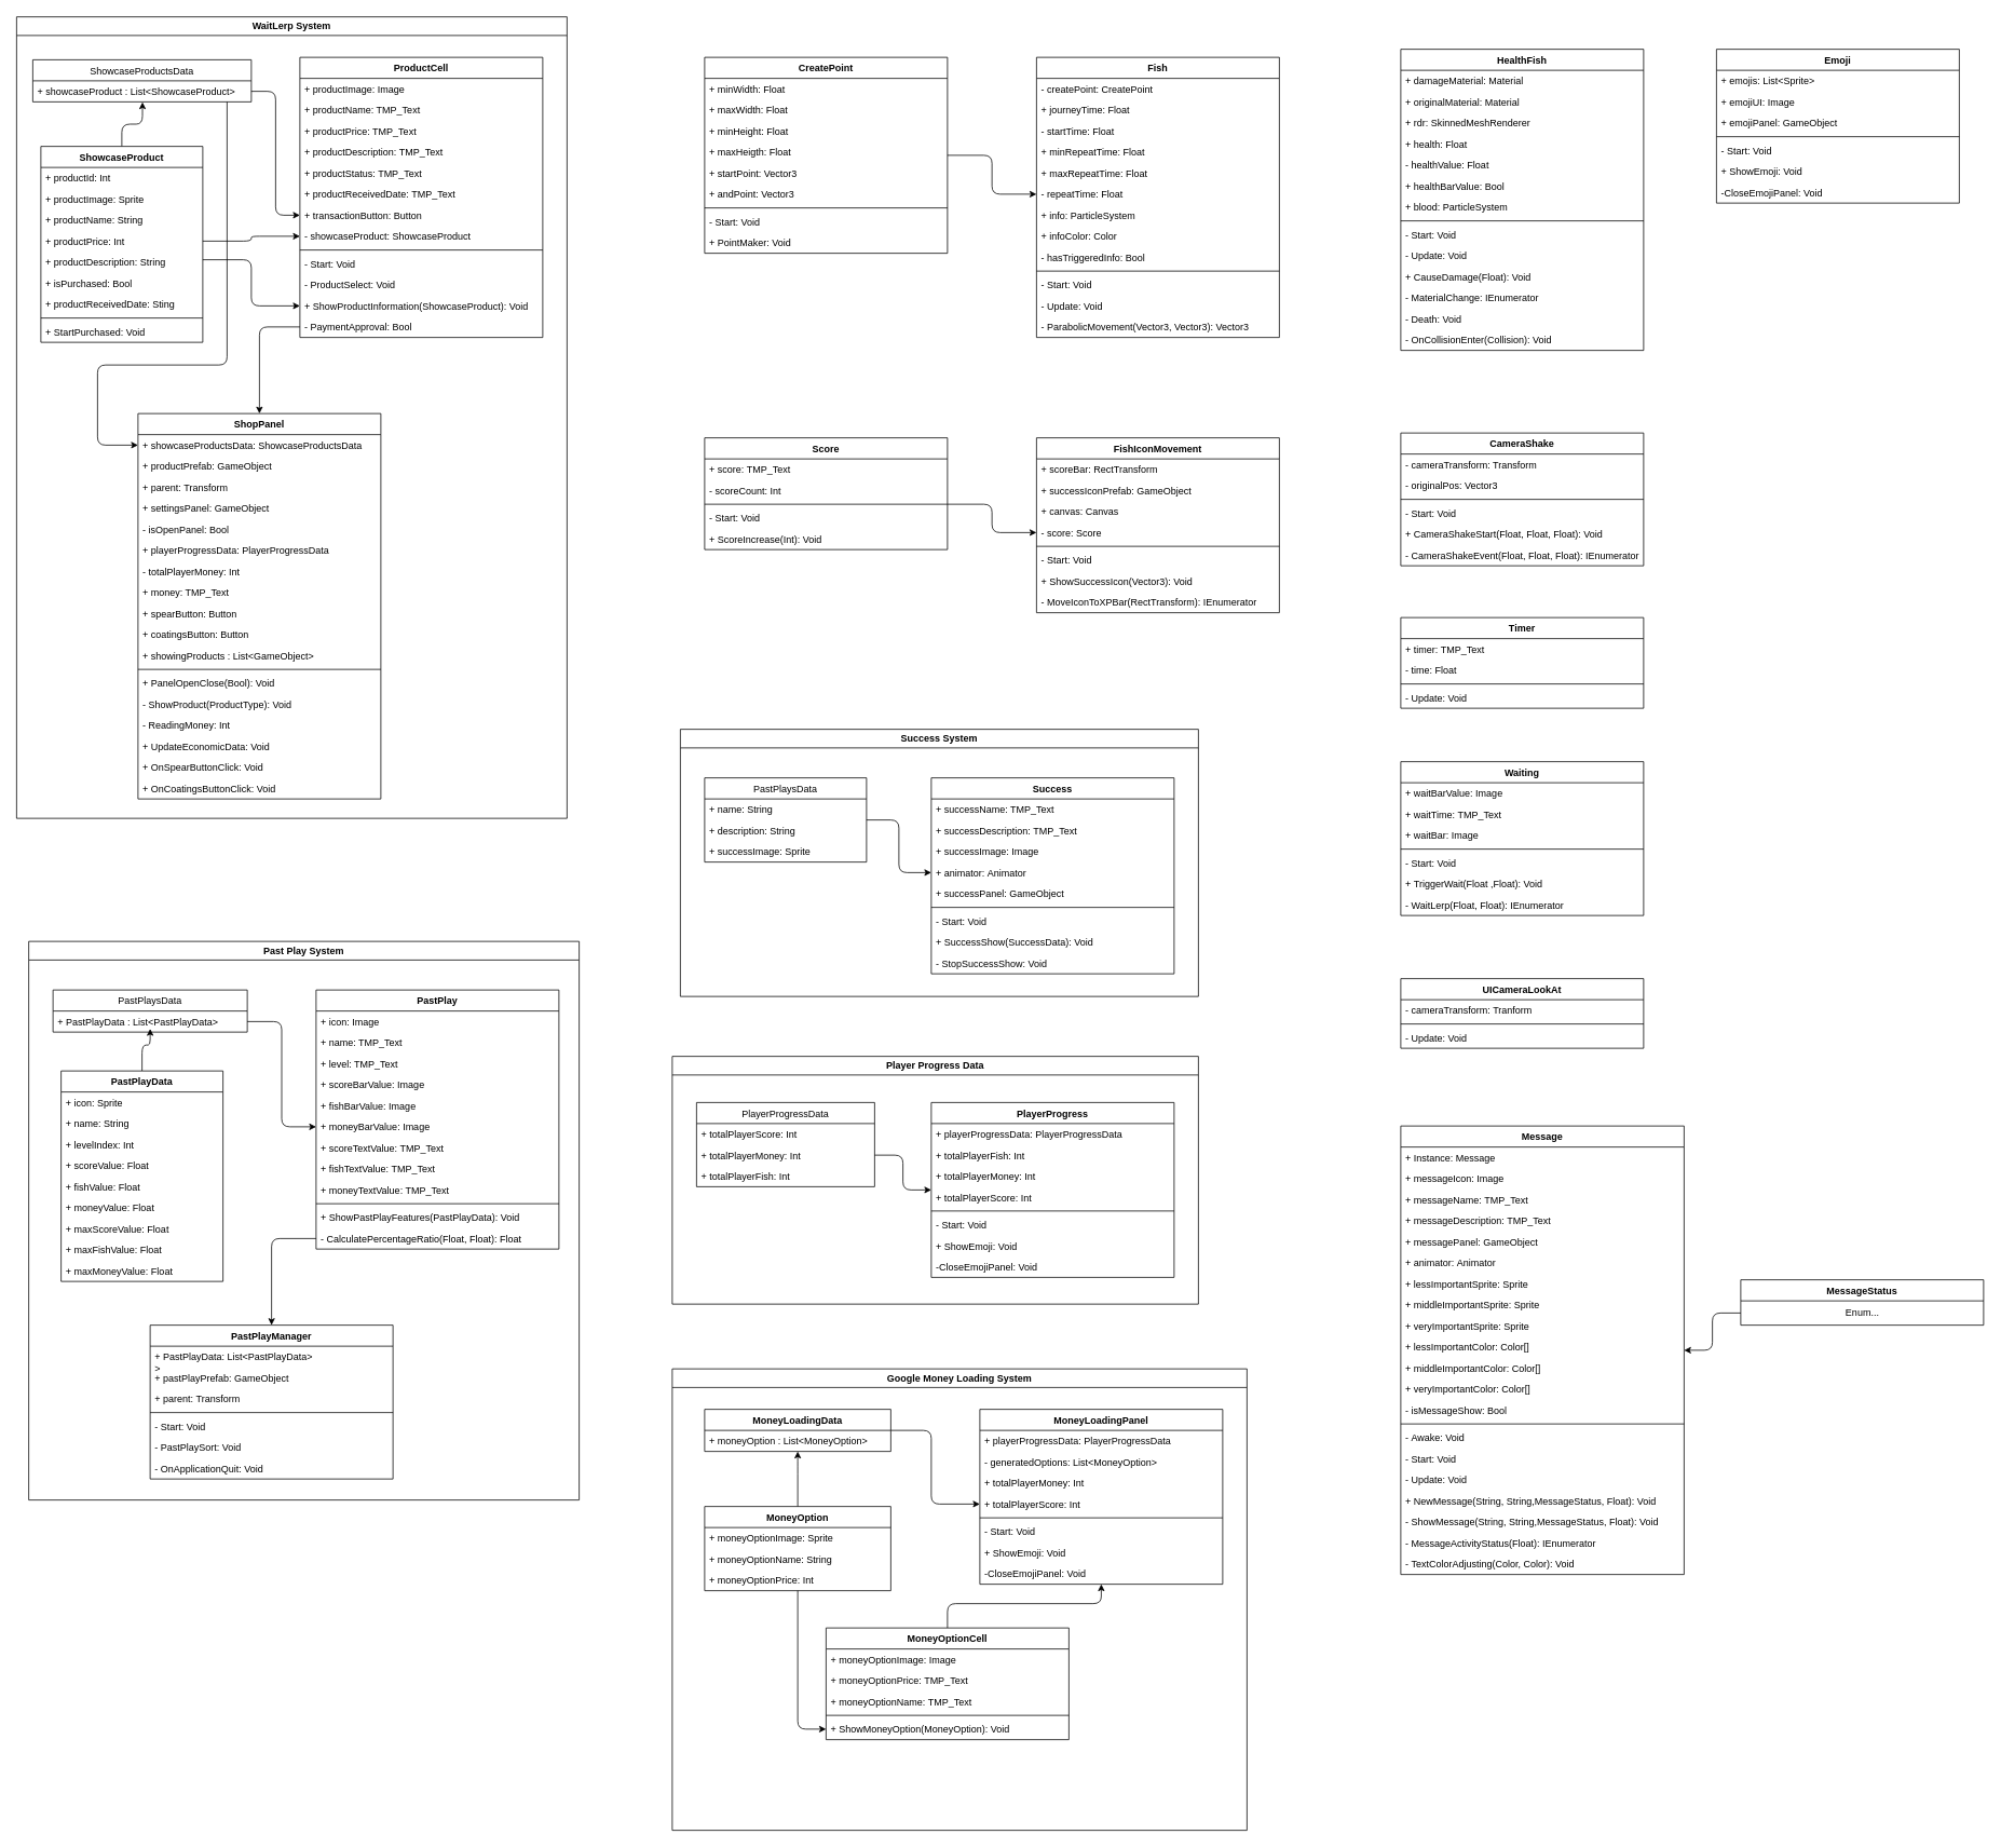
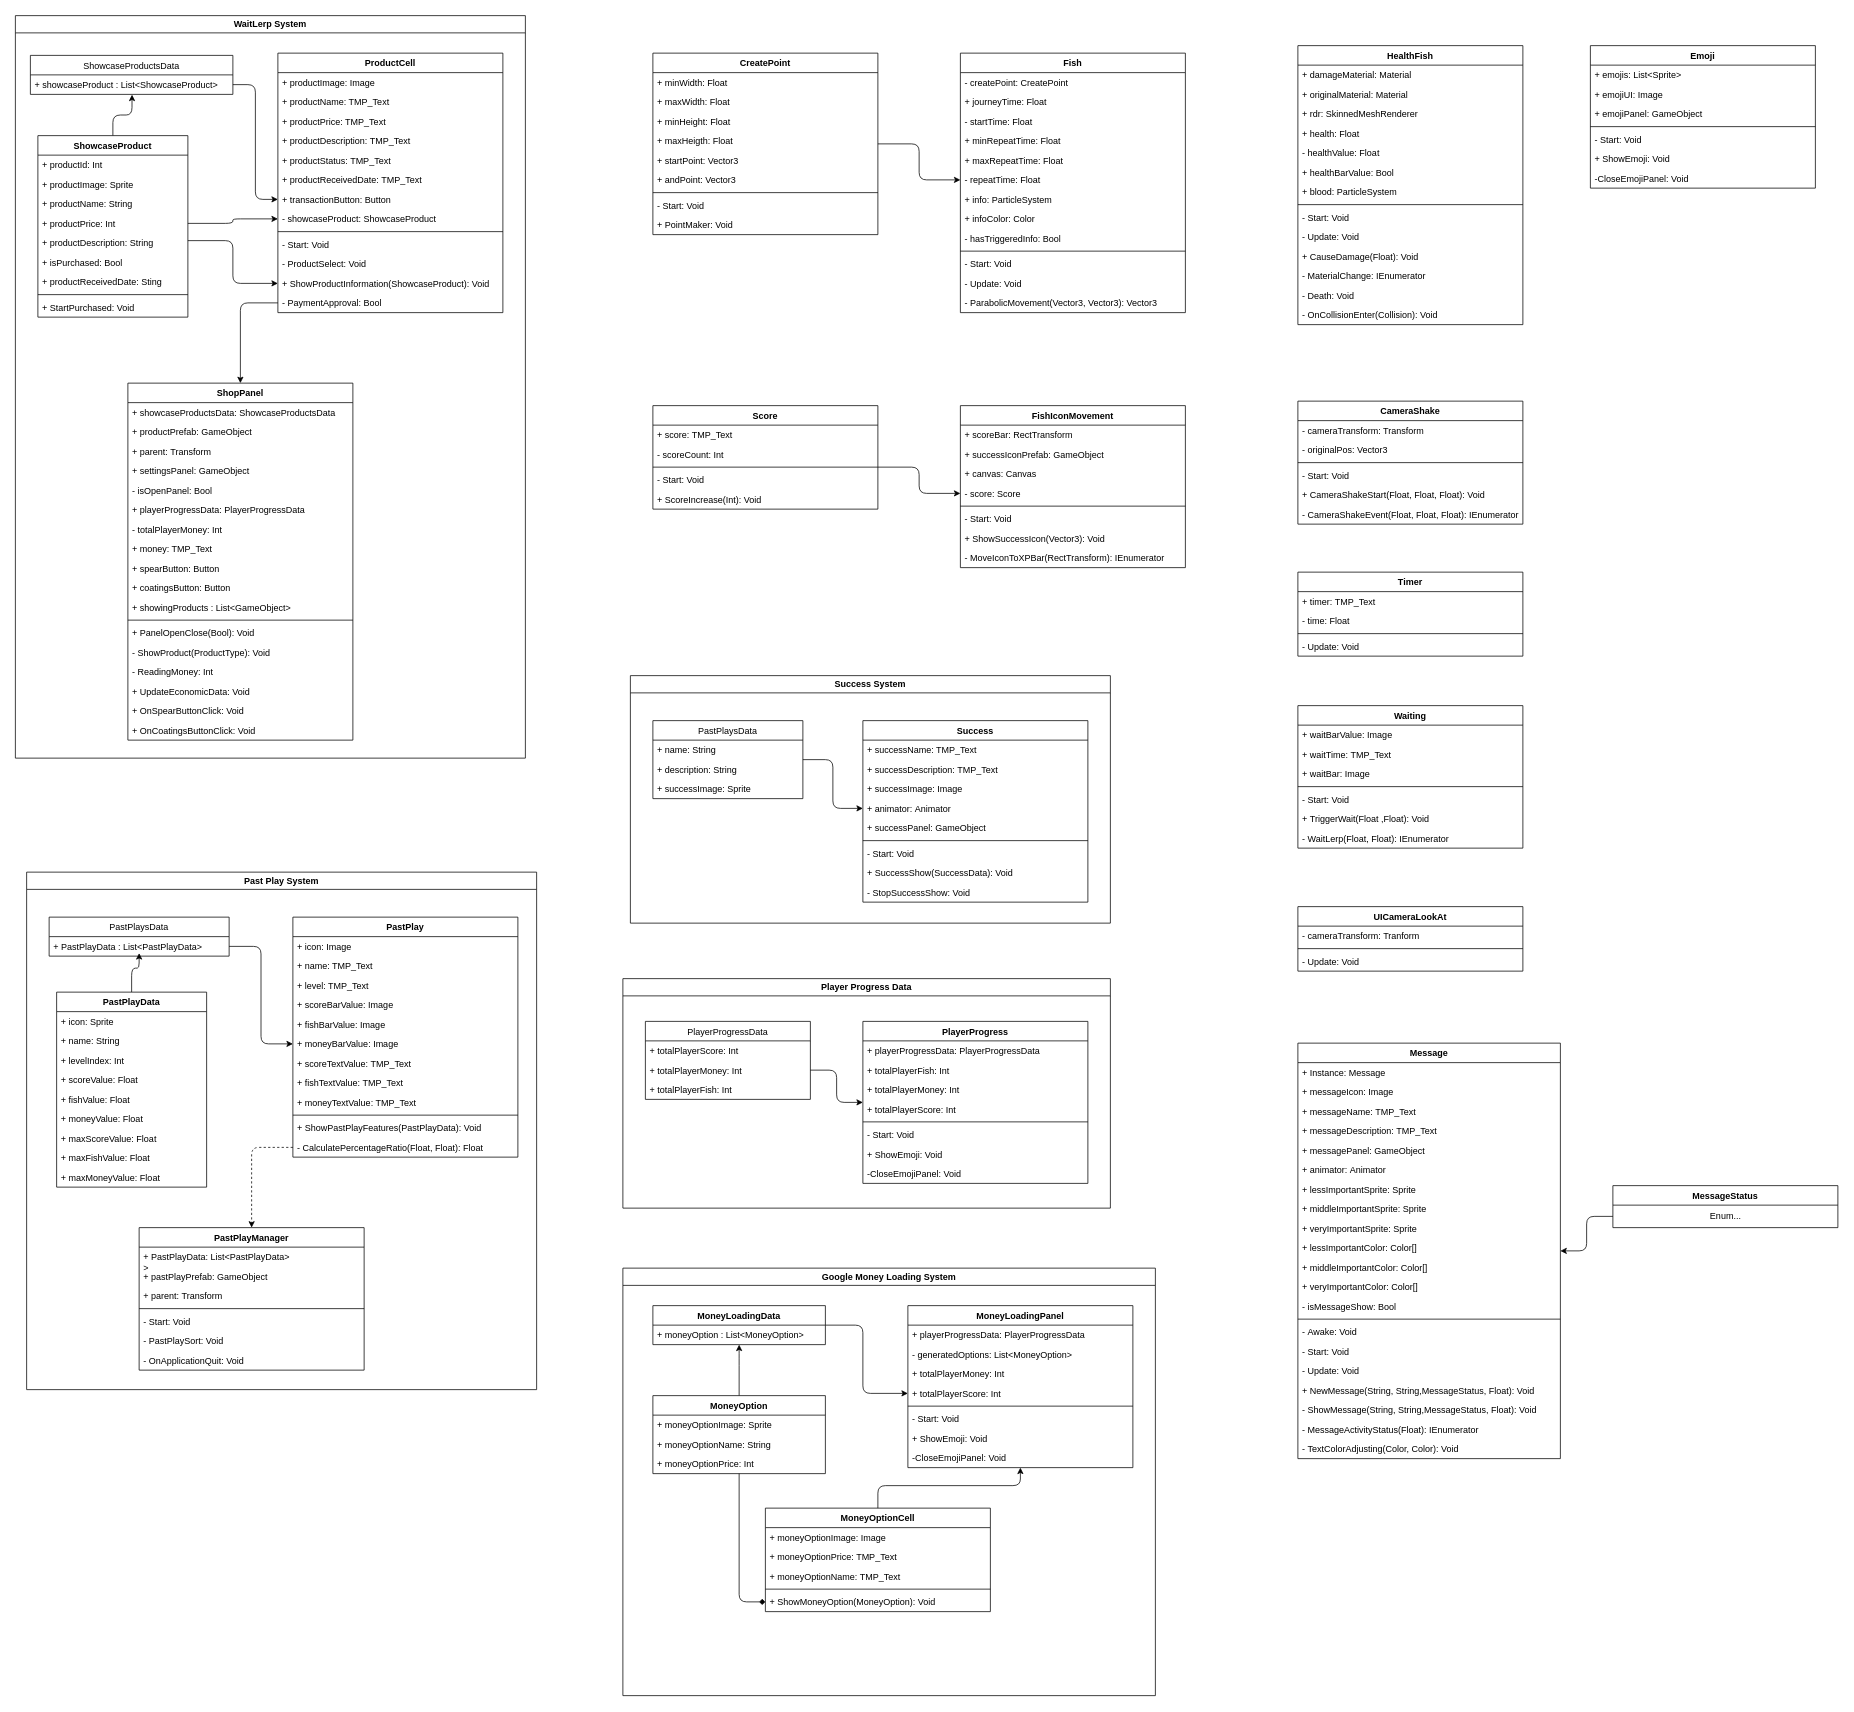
- <mxCell id="260" style="edgeStyle=orthogonalEdgeStyle;html=1;entryX=0;entryY=0.5;entryDx=0;entryDy=0;" edge="1" parent="1" source="191" target="15"><mxGeometry relative="1" as="geometry"><Array as="points"><mxPoint x="280" y="450" /><mxPoint x="120" y="450" /><mxPoint x="120" y="549" /></Array></mxGeometry></mxCell>
- <mxCell id="56" style="edgeStyle=orthogonalEdgeStyle;html=1;entryX=0.5;entryY=0;entryDx=0;entryDy=0;" parent="1" source="46" target="47" edge="1"><mxGeometry relative="1" as="geometry" /></mxCell>
+ <mxCell id="56" style="edgeStyle=orthogonalEdgeStyle;html=1;entryX=0.5;entryY=0;entryDx=0;entryDy=0;dashed=1;" parent="1" source="46" target="47" edge="1"><mxGeometry relative="1" as="geometry" /></mxCell>
- <mxCell id="237" style="edgeStyle=orthogonalEdgeStyle;html=1;entryX=0;entryY=0.5;entryDx=0;entryDy=0;" edge="1" parent="1" source="238" target="257"><mxGeometry relative="1" as="geometry" /></mxCell>
+ <mxCell id="237" style="edgeStyle=orthogonalEdgeStyle;html=1;entryX=0;entryY=0.5;entryDx=0;entryDy=0;endArrow=diamond;" edge="1" parent="1" source="238" target="257"><mxGeometry relative="1" as="geometry" /></mxCell>
